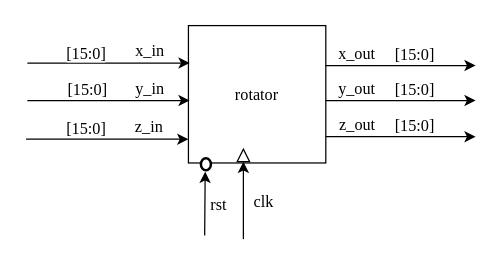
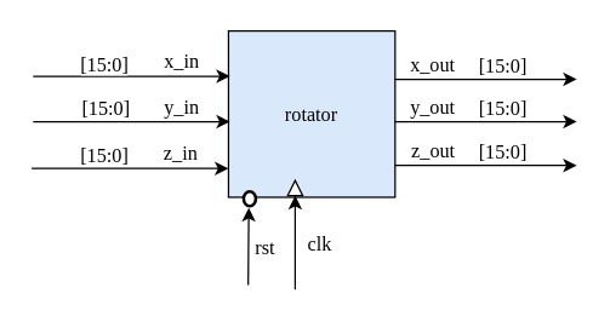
- <mxCell id="2" value="rotator" style="whiteSpace=wrap;html=1;aspect=fixed;fontFamily=Tahoma;fontSize=13;fontStyle=0;" parent="1" vertex="1"><mxGeometry x="150" y="20" width="110" height="110" as="geometry" /></mxCell>
+ <mxCell id="2" value="rotator" style="whiteSpace=wrap;html=1;aspect=fixed;fontFamily=Tahoma;fontSize=13;fontStyle=0;fillColor=#dae8fc;" parent="1" vertex="1"><mxGeometry x="150" y="20" width="110" height="110" as="geometry" /></mxCell>
